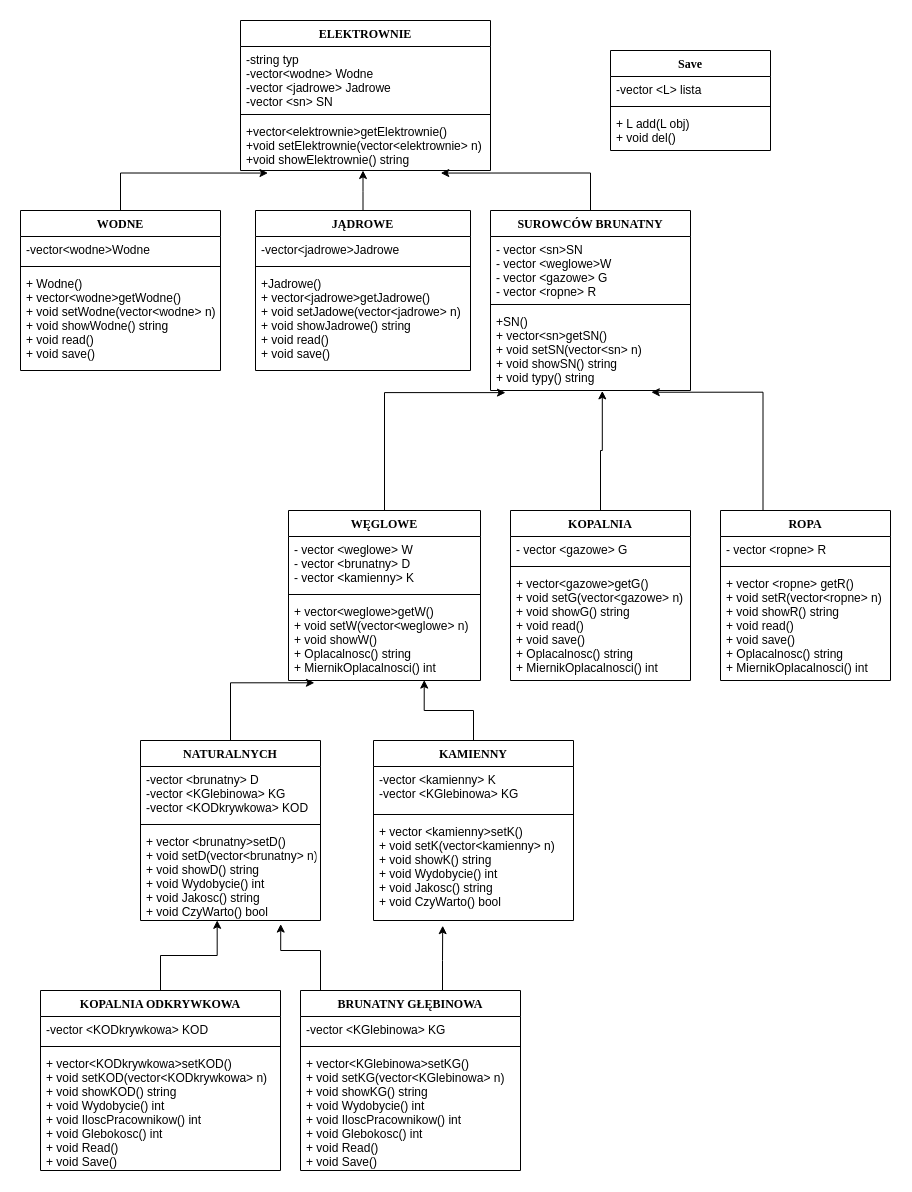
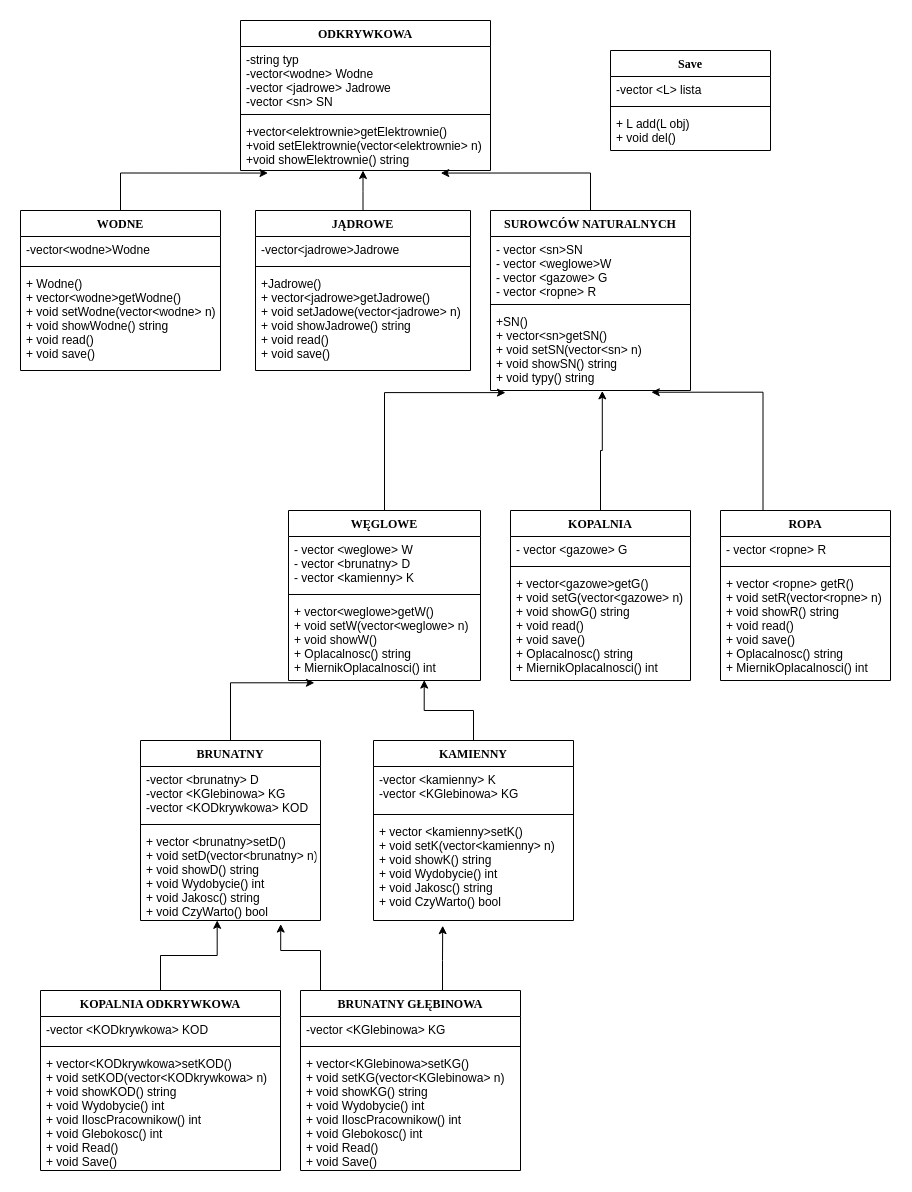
- <mxCell id="2" value="ELEKTROWNIE" style="swimlane;fontStyle=1;align=center;verticalAlign=top;childLayout=stackLayout;horizontal=1;startSize=26;horizontalStack=0;resizeParent=1;resizeParentMax=0;resizeLast=0;collapsible=1;marginBottom=0;fontFamily=Verdana;" vertex="1" parent="1"><mxGeometry x="240" width="250" height="150" as="geometry" y="20" /></mxCell>
+ <mxCell id="2" value="ODKRYWKOWA" style="swimlane;fontStyle=1;align=center;verticalAlign=top;childLayout=stackLayout;horizontal=1;startSize=26;horizontalStack=0;resizeParent=1;resizeParentMax=0;resizeLast=0;collapsible=1;marginBottom=0;fontFamily=Verdana;" vertex="1" parent="1"><mxGeometry x="240" width="250" height="150" as="geometry" y="20" /></mxCell>
- <mxCell id="17" value="SUROWCÓW BRUNATNY" style="swimlane;fontStyle=1;align=center;verticalAlign=top;childLayout=stackLayout;horizontal=1;startSize=26;horizontalStack=0;resizeParent=1;resizeParentMax=0;resizeLast=0;collapsible=1;marginBottom=0;fontFamily=Verdana;" vertex="1" parent="1"><mxGeometry x="490" y="210" width="200" height="180" as="geometry" /></mxCell>
+ <mxCell id="17" value="SUROWCÓW NATURALNYCH" style="swimlane;fontStyle=1;align=center;verticalAlign=top;childLayout=stackLayout;horizontal=1;startSize=26;horizontalStack=0;resizeParent=1;resizeParentMax=0;resizeLast=0;collapsible=1;marginBottom=0;fontFamily=Verdana;" vertex="1" parent="1"><mxGeometry x="490" y="210" width="200" height="180" as="geometry" /></mxCell>
- <mxCell id="37" value="NATURALNYCH&#10;" style="swimlane;fontStyle=1;align=center;verticalAlign=top;childLayout=stackLayout;horizontal=1;startSize=26;horizontalStack=0;resizeParent=1;resizeParentMax=0;resizeLast=0;collapsible=1;marginBottom=0;fontFamily=Verdana;" vertex="1" parent="1"><mxGeometry x="140" y="740" width="180" height="180" as="geometry" /></mxCell>
+ <mxCell id="37" value="BRUNATNY&#10;" style="swimlane;fontStyle=1;align=center;verticalAlign=top;childLayout=stackLayout;horizontal=1;startSize=26;horizontalStack=0;resizeParent=1;resizeParentMax=0;resizeLast=0;collapsible=1;marginBottom=0;fontFamily=Verdana;" vertex="1" parent="1"><mxGeometry x="140" y="740" width="180" height="180" as="geometry" /></mxCell>
